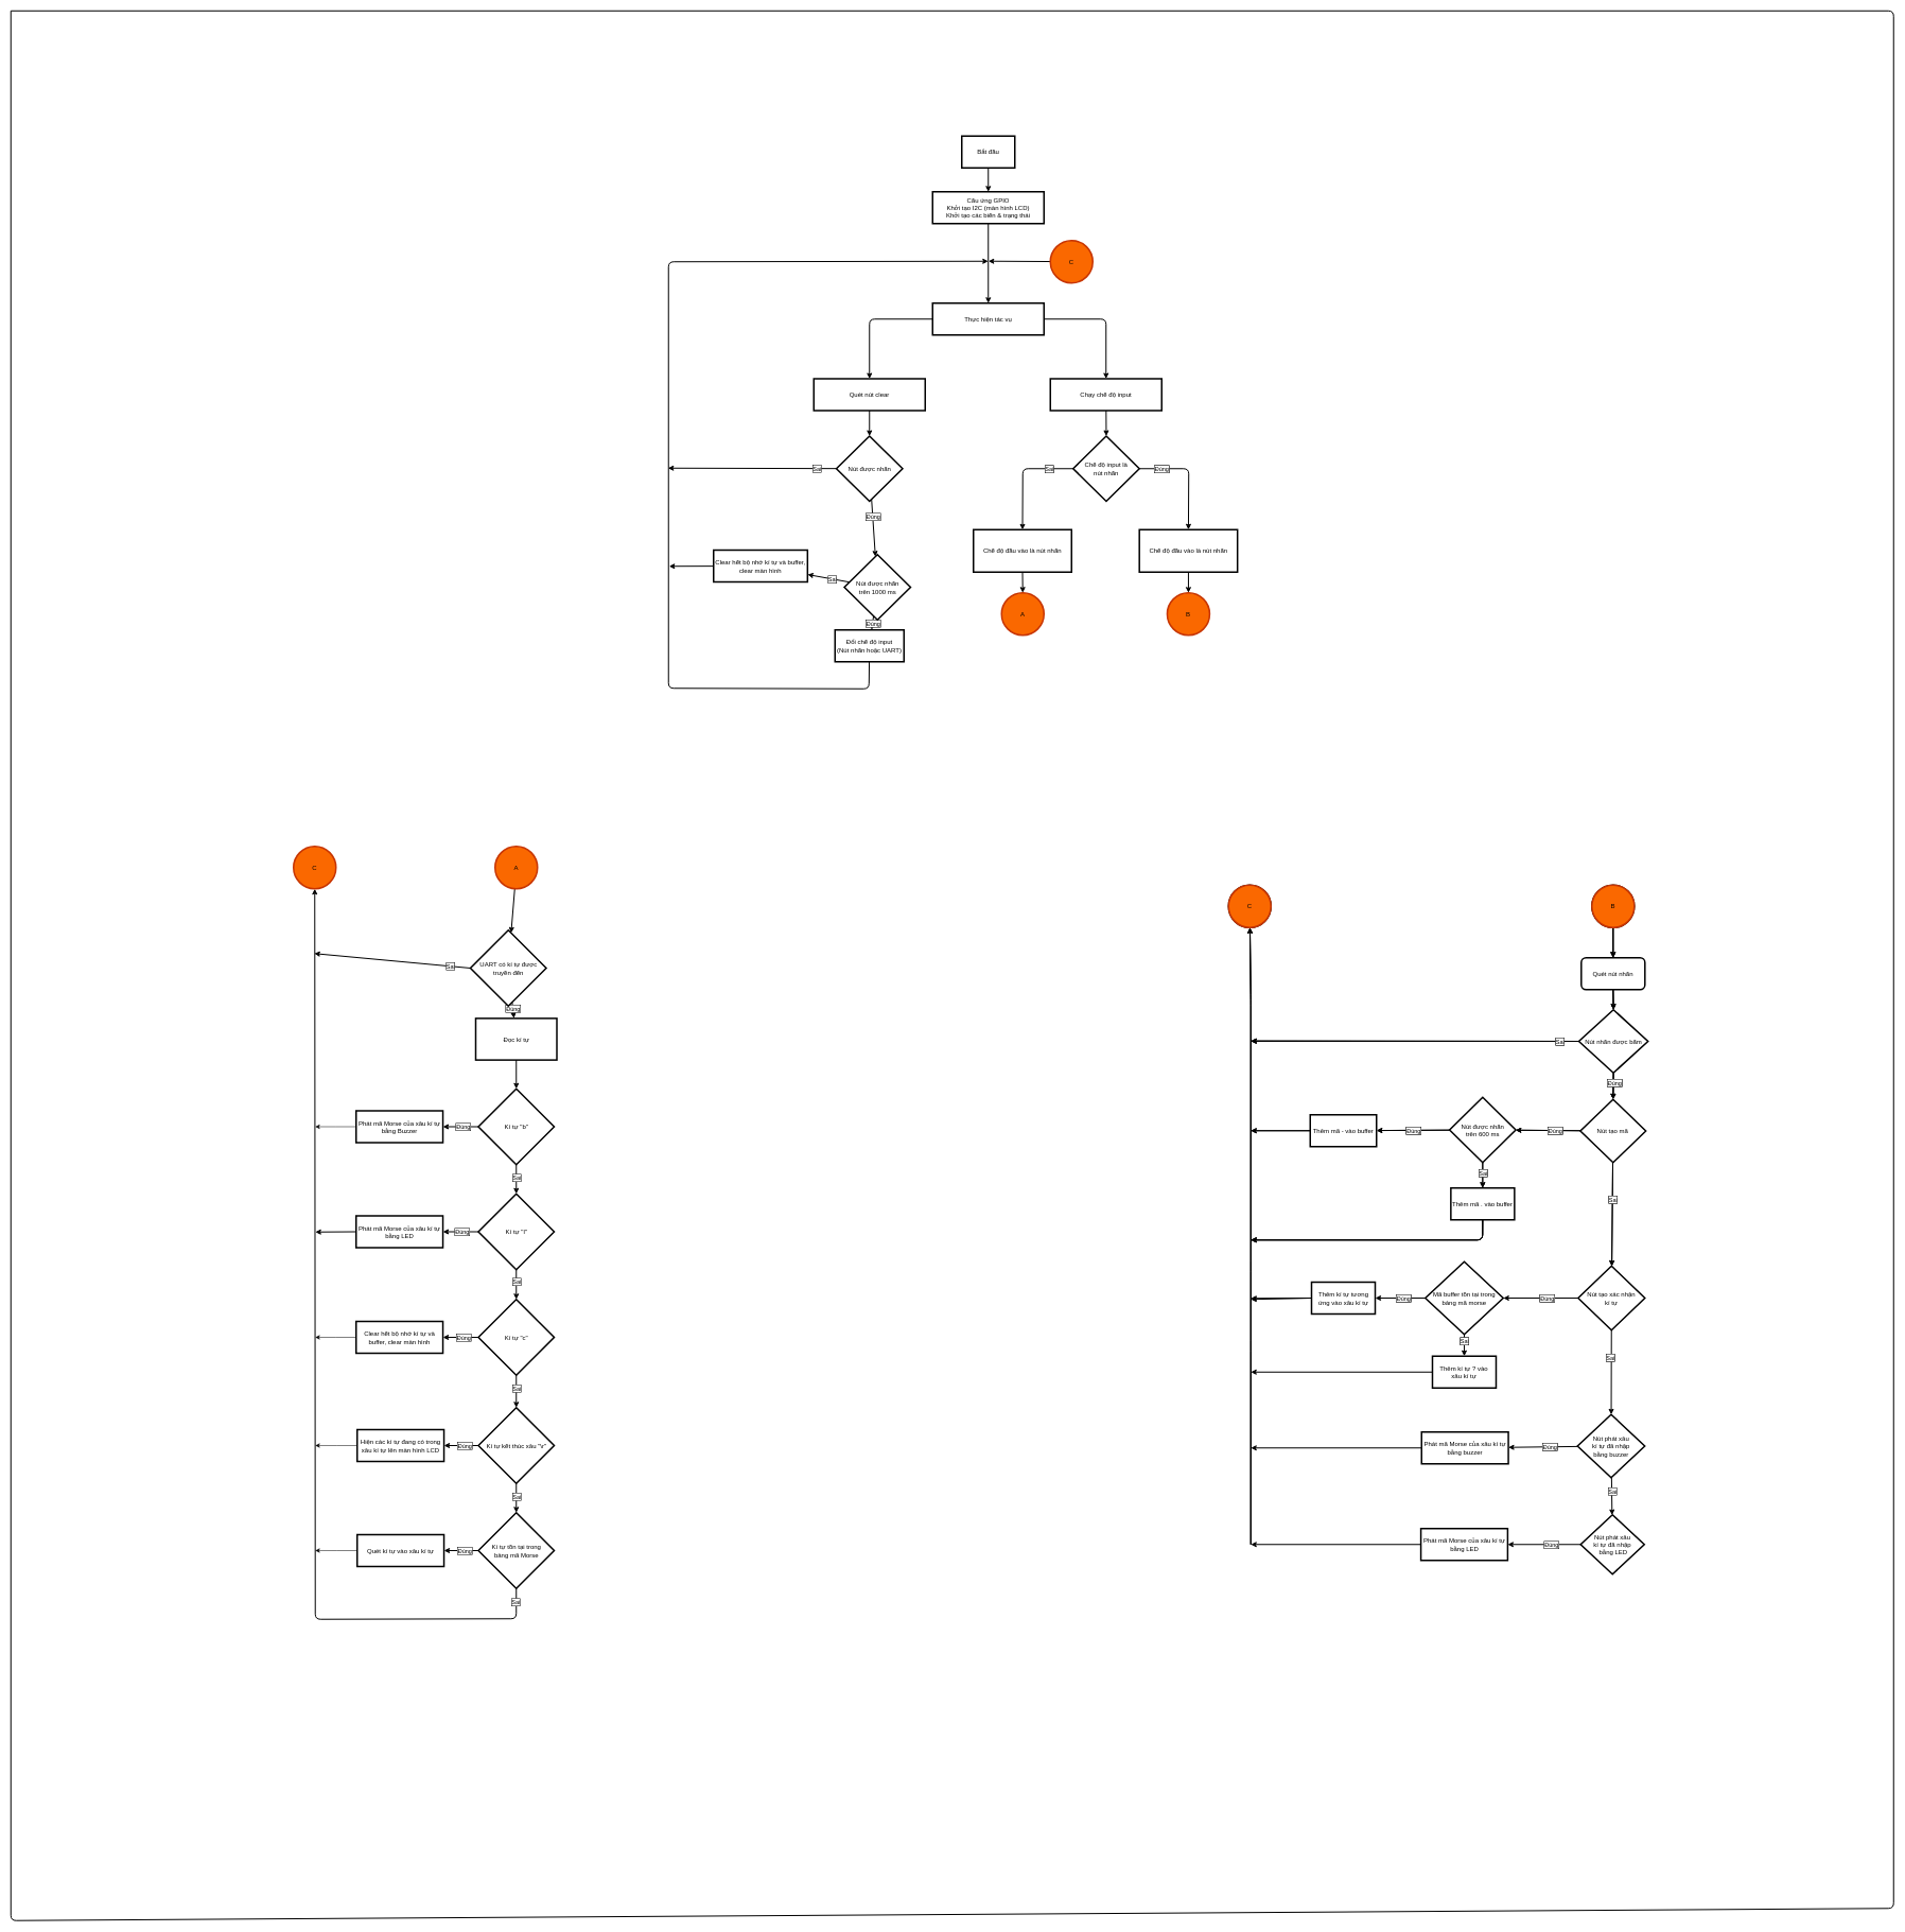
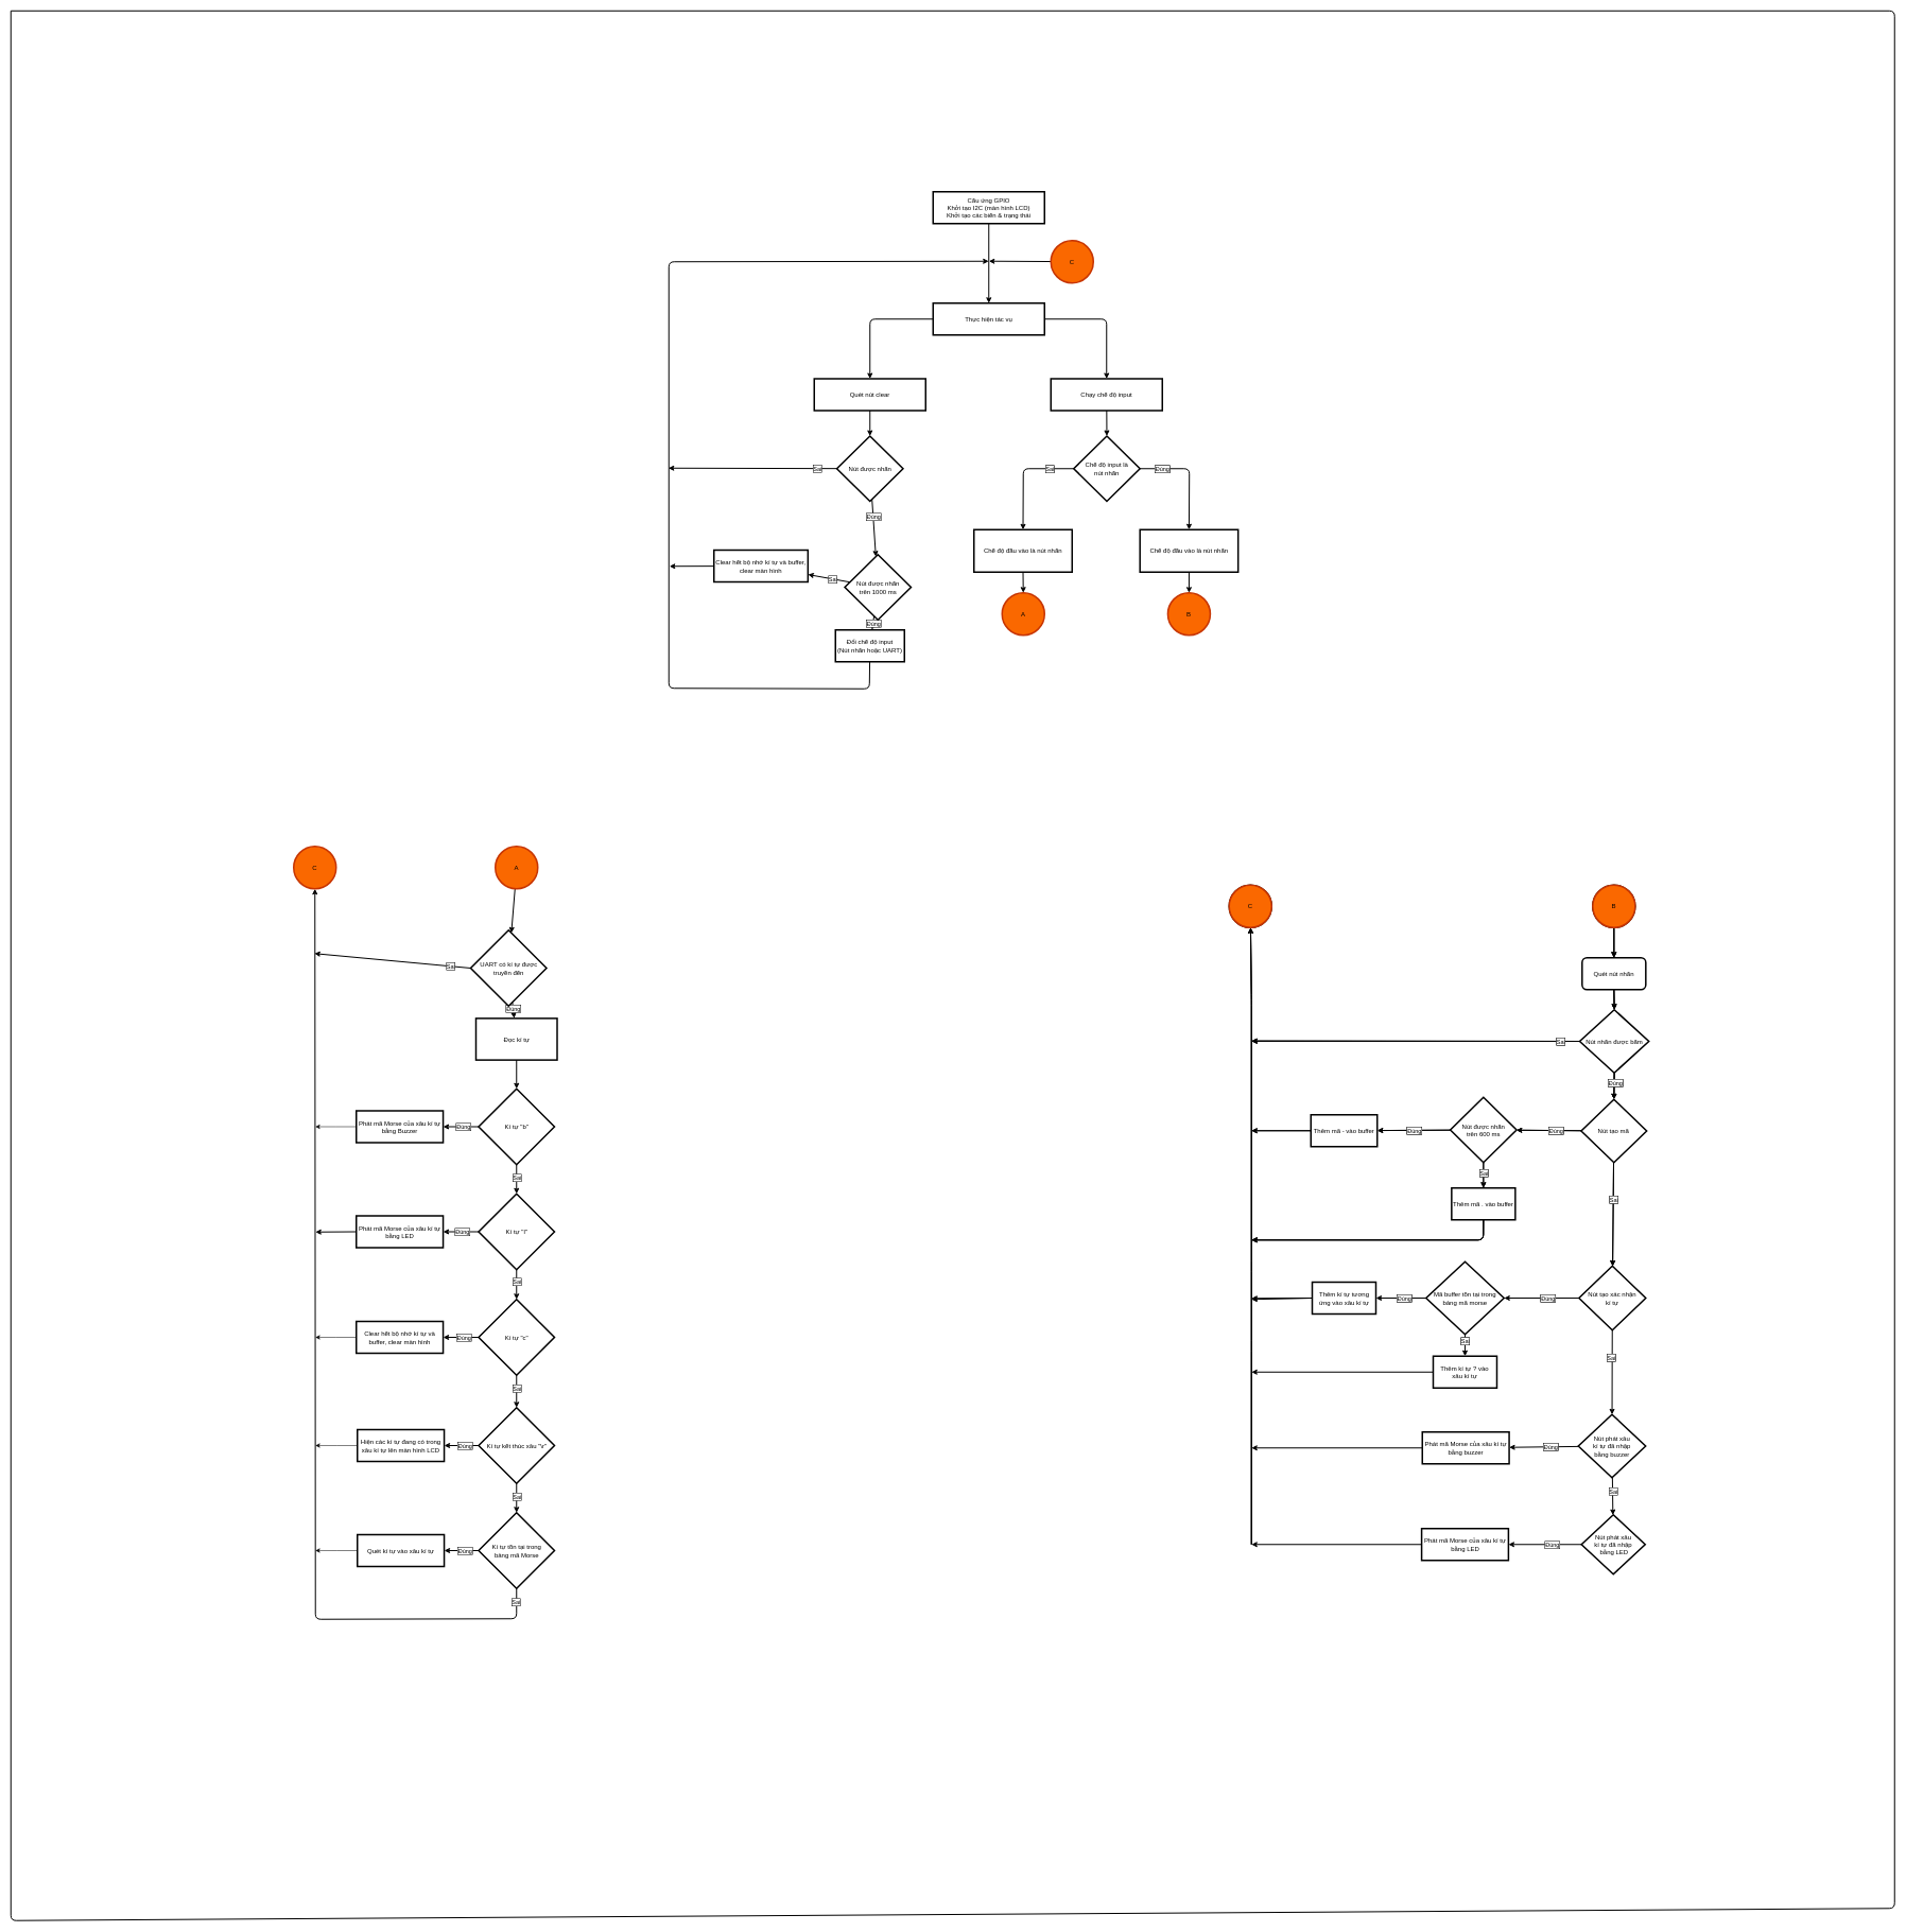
- <mxCell id="2" value="&lt;font&gt;Bắt đầu&lt;/font&gt;" style="rounded=0;whiteSpace=wrap;html=1;labelBackgroundColor=none;strokeColor=#000000;strokeWidth=3;fontColor=#000000;fillColor=none;" parent="1" vertex="1"><mxGeometry x="1813.01" y="256" width="100" height="60" as="geometry" /></mxCell>
- <mxCell id="5" value="" style="endArrow=classic;html=1;fontColor=#000000;exitX=0.5;exitY=1;exitDx=0;exitDy=0;entryX=0.5;entryY=0;entryDx=0;entryDy=0;strokeWidth=2;strokeColor=#000000;" parent="1" source="2" target="4" edge="1"><mxGeometry width="50" height="50" relative="1" as="geometry"><mxPoint x="1867.01" y="414" as="sourcePoint" /><mxPoint x="1917.01" y="364" as="targetPoint" /></mxGeometry></mxCell>
